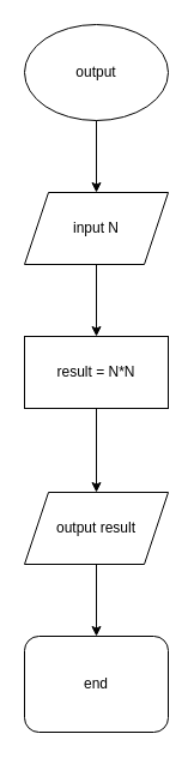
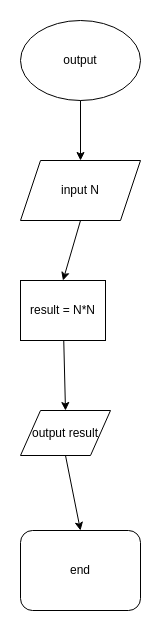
- <mxCell id="4" value="result = N*N" style="rounded=0;whiteSpace=wrap;html=1;" parent="1" vertex="1"><mxGeometry x="20" y="280" width="120" height="60" as="geometry" /></mxCell>
+ <mxCell id="4" value="result = N*N" style="rounded=0;whiteSpace=wrap;html=1;" parent="1" vertex="1"><mxGeometry x="20" y="280" width="85" height="60" as="geometry" /></mxCell>
- <mxCell id="6" value="output result" style="shape=parallelogram;perimeter=parallelogramPerimeter;whiteSpace=wrap;html=1;fixedSize=1;" parent="1" vertex="1"><mxGeometry x="20" y="410" width="120" height="60" as="geometry" /></mxCell>
+ <mxCell id="6" value="output result" style="shape=parallelogram;perimeter=parallelogramPerimeter;whiteSpace=wrap;html=1;fixedSize=1;" parent="1" vertex="1"><mxGeometry x="20" y="410" width="90" height="45" as="geometry" /></mxCell>
